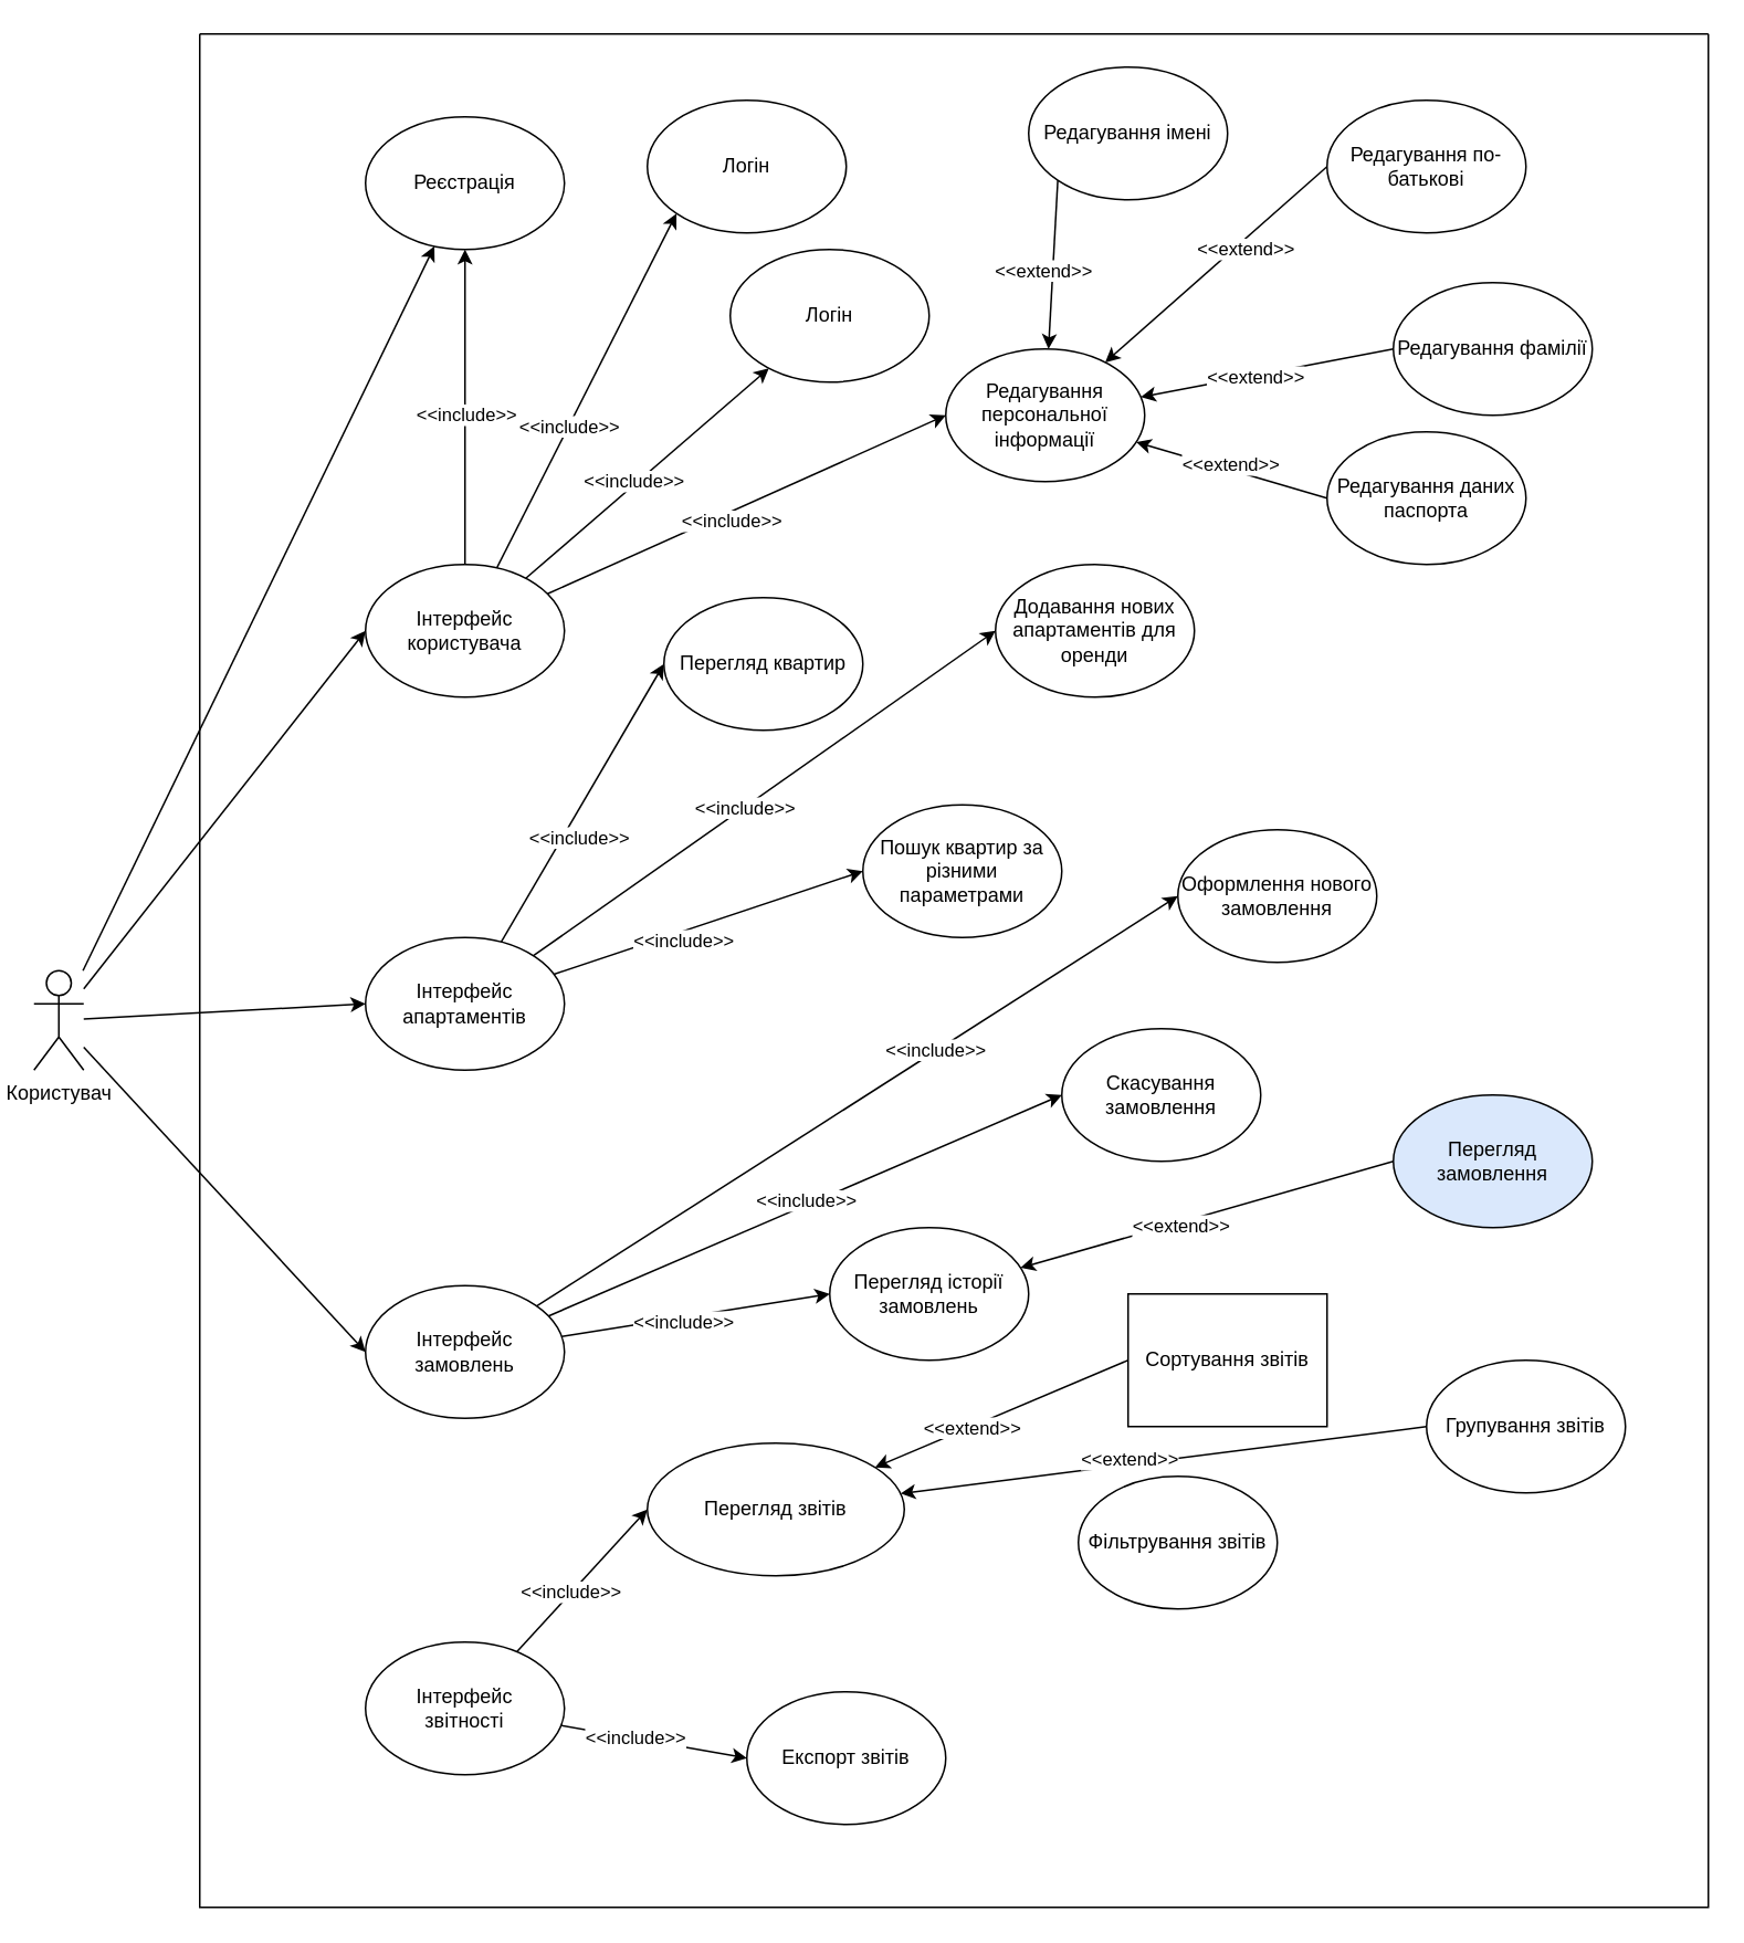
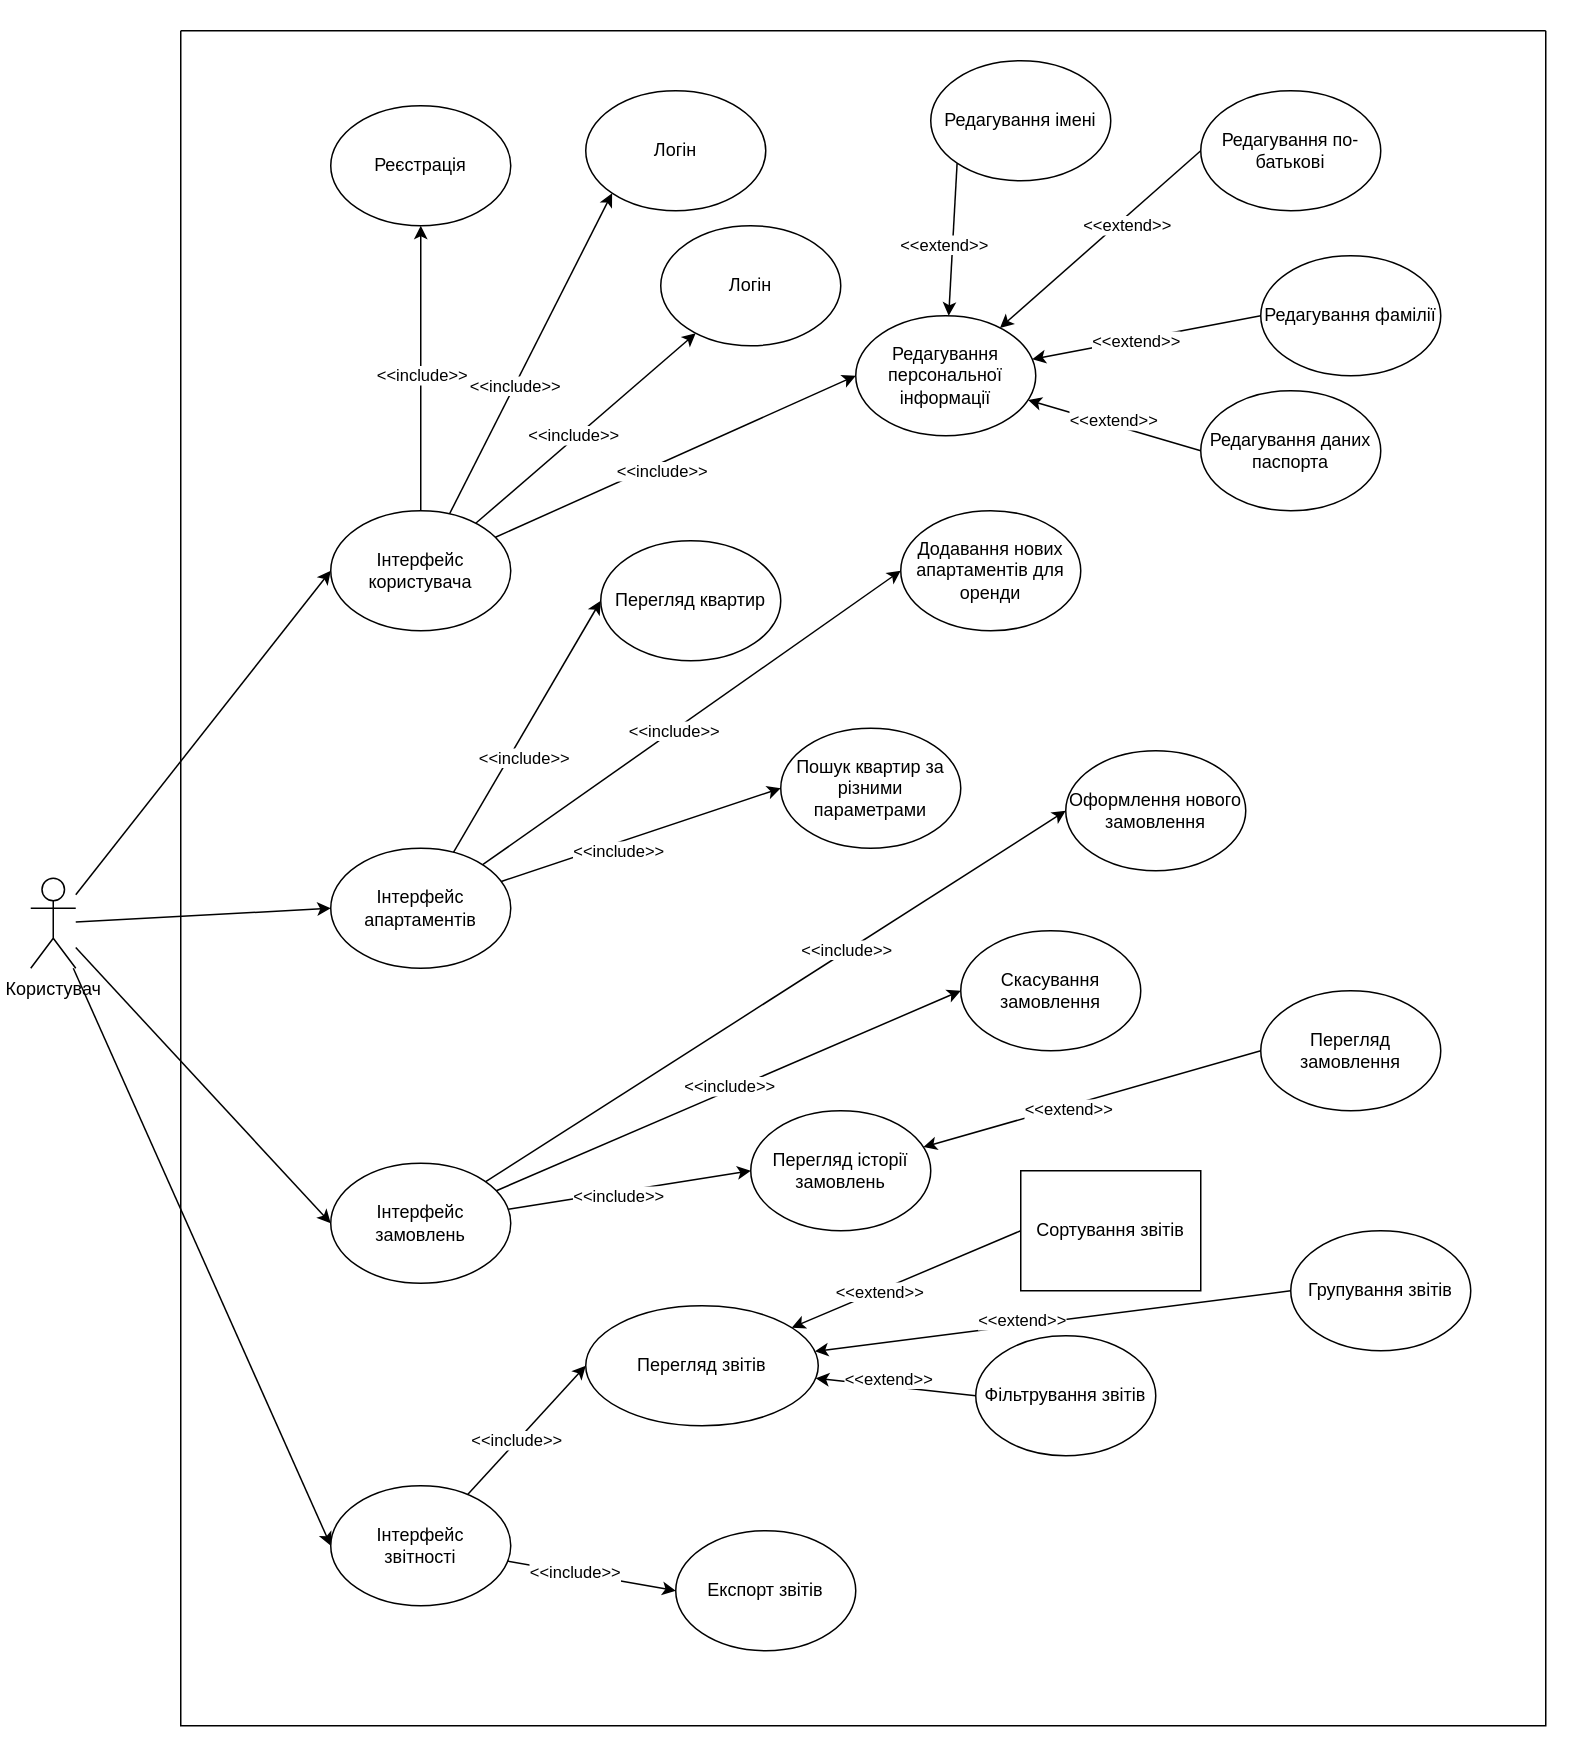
- <mxCell id="5" style="rounded=0;orthogonalLoop=1;jettySize=auto;html=1;" edge="1" parent="1" source="6" target="37"><mxGeometry relative="1" as="geometry" /></mxCell>
+ <mxCell id="5" style="rounded=0;orthogonalLoop=1;jettySize=auto;html=1;entryX=0;entryY=0.5;entryDx=0;entryDy=0;" edge="1" parent="1" source="6" target="34"><mxGeometry relative="1" as="geometry" /></mxCell>
- <mxCell id="59" value="Перегляд замовлення" style="ellipse;whiteSpace=wrap;html=1;fillColor=#dae8fc;" vertex="1" parent="1"><mxGeometry x="840" y="660" width="120" height="80" as="geometry" /></mxCell>
+ <mxCell id="59" value="Перегляд замовлення" style="ellipse;whiteSpace=wrap;html=1;" vertex="1" parent="1"><mxGeometry x="840" y="660" width="120" height="80" as="geometry" /></mxCell>
+ <mxCell id="64" style="rounded=0;orthogonalLoop=1;jettySize=auto;html=1;entryX=0;entryY=0.5;entryDx=0;entryDy=0;startArrow=classic;startFill=1;endArrow=none;endFill=0;" edge="1" parent="1" source="66" target="67"><mxGeometry relative="1" as="geometry" /></mxCell>
+ <mxCell id="65" value="&amp;lt;&amp;lt;extend&amp;gt;&amp;gt;" style="edgeLabel;html=1;align=center;verticalAlign=middle;resizable=0;points=[];" vertex="1" connectable="0" parent="64"><mxGeometry x="-0.101" y="5" relative="1" as="geometry"><mxPoint as="offset" /></mxGeometry></mxCell>
